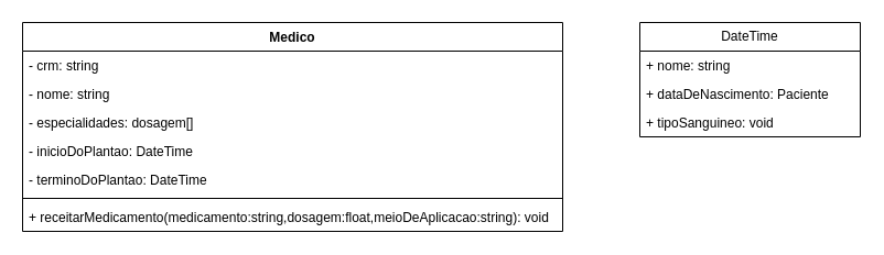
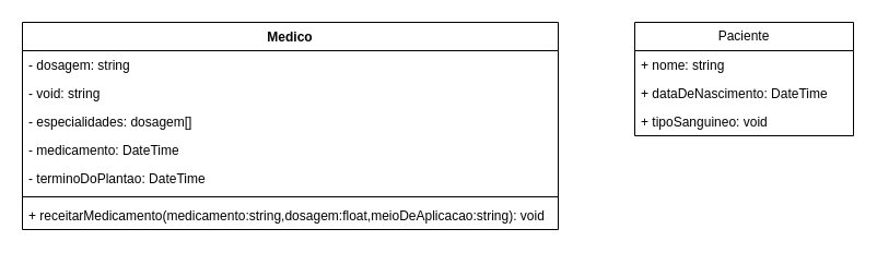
- <mxCell id="10" value="DateTime" style="swimlane;fontStyle=0;childLayout=stackLayout;horizontal=1;startSize=26;fillColor=none;horizontalStack=0;resizeParent=1;resizeParentMax=0;resizeLast=0;collapsible=1;marginBottom=0;whiteSpace=wrap;html=1;" vertex="1" parent="1"><mxGeometry x="580" y="20" width="200" height="104" as="geometry" /></mxCell>
+ <mxCell id="10" value="Paciente" style="swimlane;fontStyle=0;childLayout=stackLayout;horizontal=1;startSize=26;fillColor=none;horizontalStack=0;resizeParent=1;resizeParentMax=0;resizeLast=0;collapsible=1;marginBottom=0;whiteSpace=wrap;html=1;" vertex="1" parent="1"><mxGeometry x="580" y="20" width="200" height="104" as="geometry" /></mxCell>
- <mxCell id="3" value="- crm: string" style="text;strokeColor=none;fillColor=none;align=left;verticalAlign=top;spacingLeft=4;spacingRight=4;overflow=hidden;rotatable=0;points=[[0,0.5],[1,0.5]];portConstraint=eastwest;whiteSpace=wrap;html=1;" vertex="1" parent="2"><mxGeometry y="26" width="490" height="26" as="geometry" /></mxCell>
+ <mxCell id="3" value="- dosagem: string" style="text;strokeColor=none;fillColor=none;align=left;verticalAlign=top;spacingLeft=4;spacingRight=4;overflow=hidden;rotatable=0;points=[[0,0.5],[1,0.5]];portConstraint=eastwest;whiteSpace=wrap;html=1;" vertex="1" parent="2"><mxGeometry y="26" width="490" height="26" as="geometry" /></mxCell>
- <mxCell id="4" value="- nome: string" style="text;strokeColor=none;fillColor=none;align=left;verticalAlign=top;spacingLeft=4;spacingRight=4;overflow=hidden;rotatable=0;points=[[0,0.5],[1,0.5]];portConstraint=eastwest;whiteSpace=wrap;html=1;" vertex="1" parent="2"><mxGeometry y="52" width="490" height="26" as="geometry" /></mxCell>
+ <mxCell id="4" value="- void: string" style="text;strokeColor=none;fillColor=none;align=left;verticalAlign=top;spacingLeft=4;spacingRight=4;overflow=hidden;rotatable=0;points=[[0,0.5],[1,0.5]];portConstraint=eastwest;whiteSpace=wrap;html=1;" vertex="1" parent="2"><mxGeometry y="52" width="490" height="26" as="geometry" /></mxCell>
- <mxCell id="12" value="+ dataDeNascimento: Paciente" style="text;strokeColor=none;fillColor=none;align=left;verticalAlign=top;spacingLeft=4;spacingRight=4;overflow=hidden;rotatable=0;points=[[0,0.5],[1,0.5]];portConstraint=eastwest;whiteSpace=wrap;html=1;" vertex="1" parent="10"><mxGeometry y="52" width="200" height="26" as="geometry" /></mxCell>
+ <mxCell id="12" value="+ dataDeNascimento: DateTime" style="text;strokeColor=none;fillColor=none;align=left;verticalAlign=top;spacingLeft=4;spacingRight=4;overflow=hidden;rotatable=0;points=[[0,0.5],[1,0.5]];portConstraint=eastwest;whiteSpace=wrap;html=1;" vertex="1" parent="10"><mxGeometry y="52" width="200" height="26" as="geometry" /></mxCell>
- <mxCell id="6" value="- inicioDoPlantao: DateTime" style="text;strokeColor=none;fillColor=none;align=left;verticalAlign=top;spacingLeft=4;spacingRight=4;overflow=hidden;rotatable=0;points=[[0,0.5],[1,0.5]];portConstraint=eastwest;whiteSpace=wrap;html=1;" vertex="1" parent="2"><mxGeometry y="104" width="490" height="26" as="geometry" /></mxCell>
+ <mxCell id="6" value="- medicamento: DateTime" style="text;strokeColor=none;fillColor=none;align=left;verticalAlign=top;spacingLeft=4;spacingRight=4;overflow=hidden;rotatable=0;points=[[0,0.5],[1,0.5]];portConstraint=eastwest;whiteSpace=wrap;html=1;" vertex="1" parent="2"><mxGeometry y="104" width="490" height="26" as="geometry" /></mxCell>
